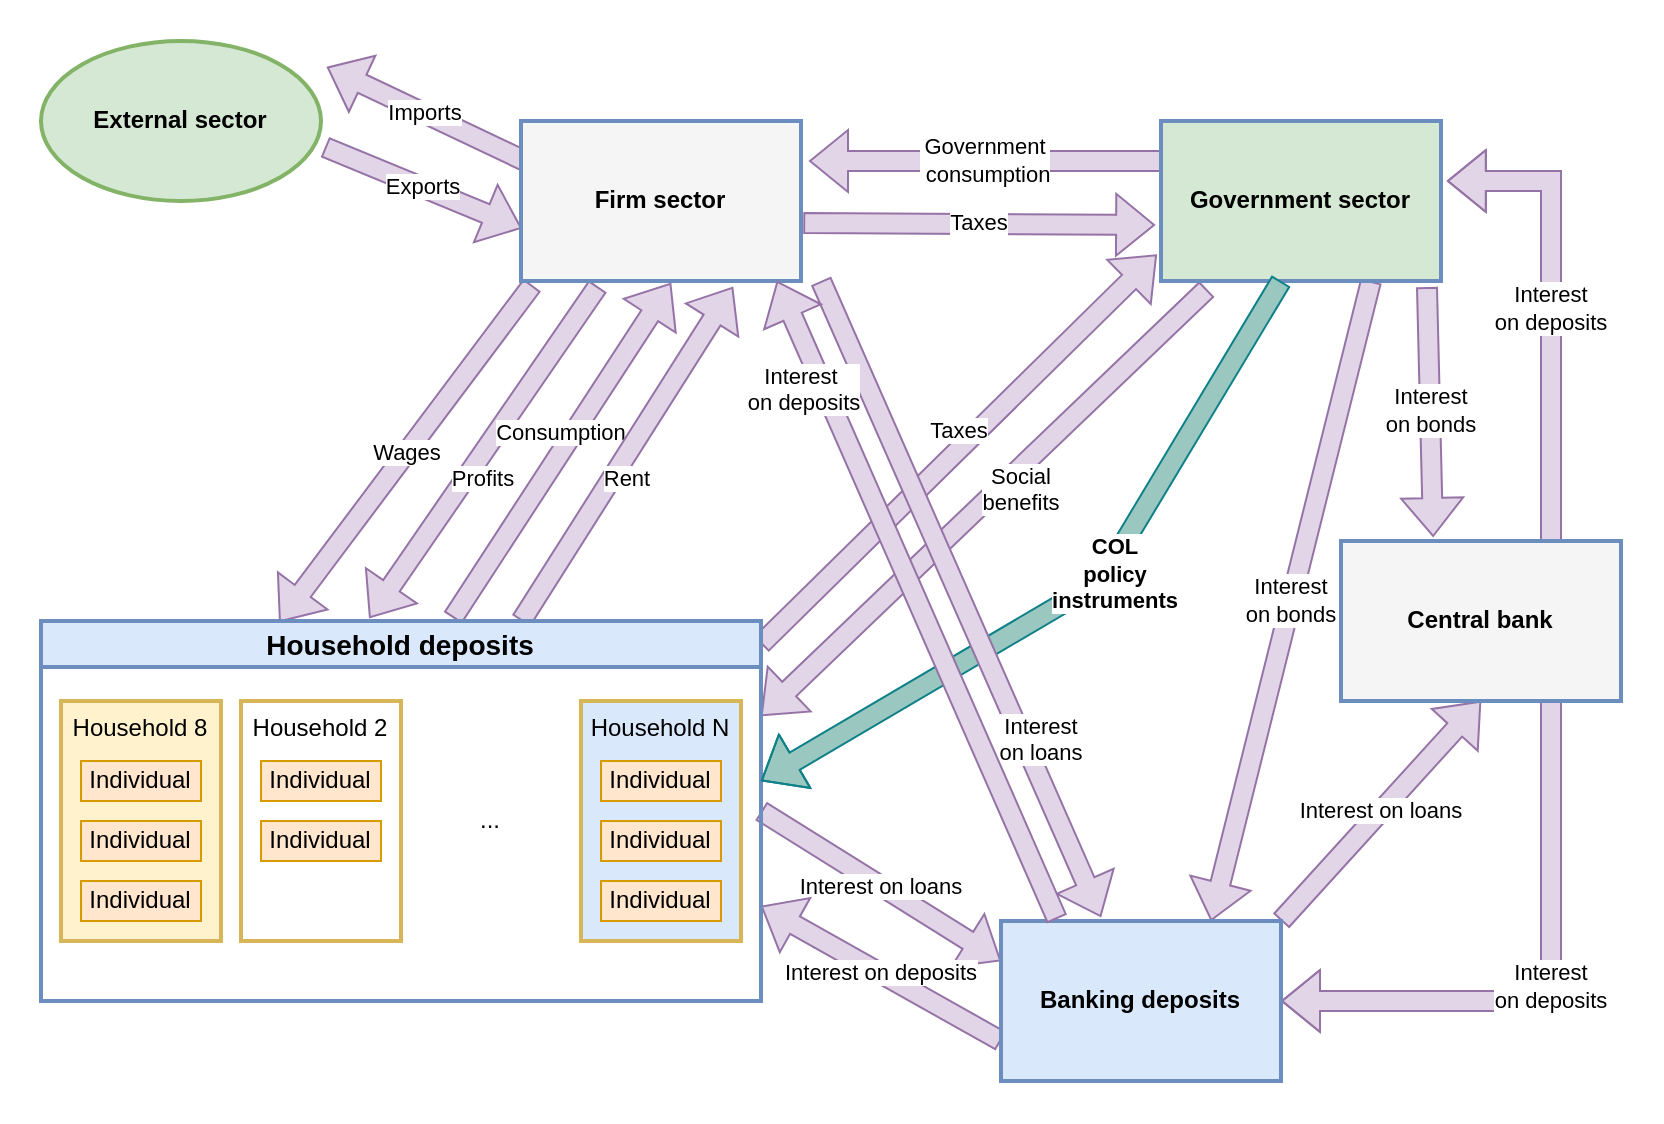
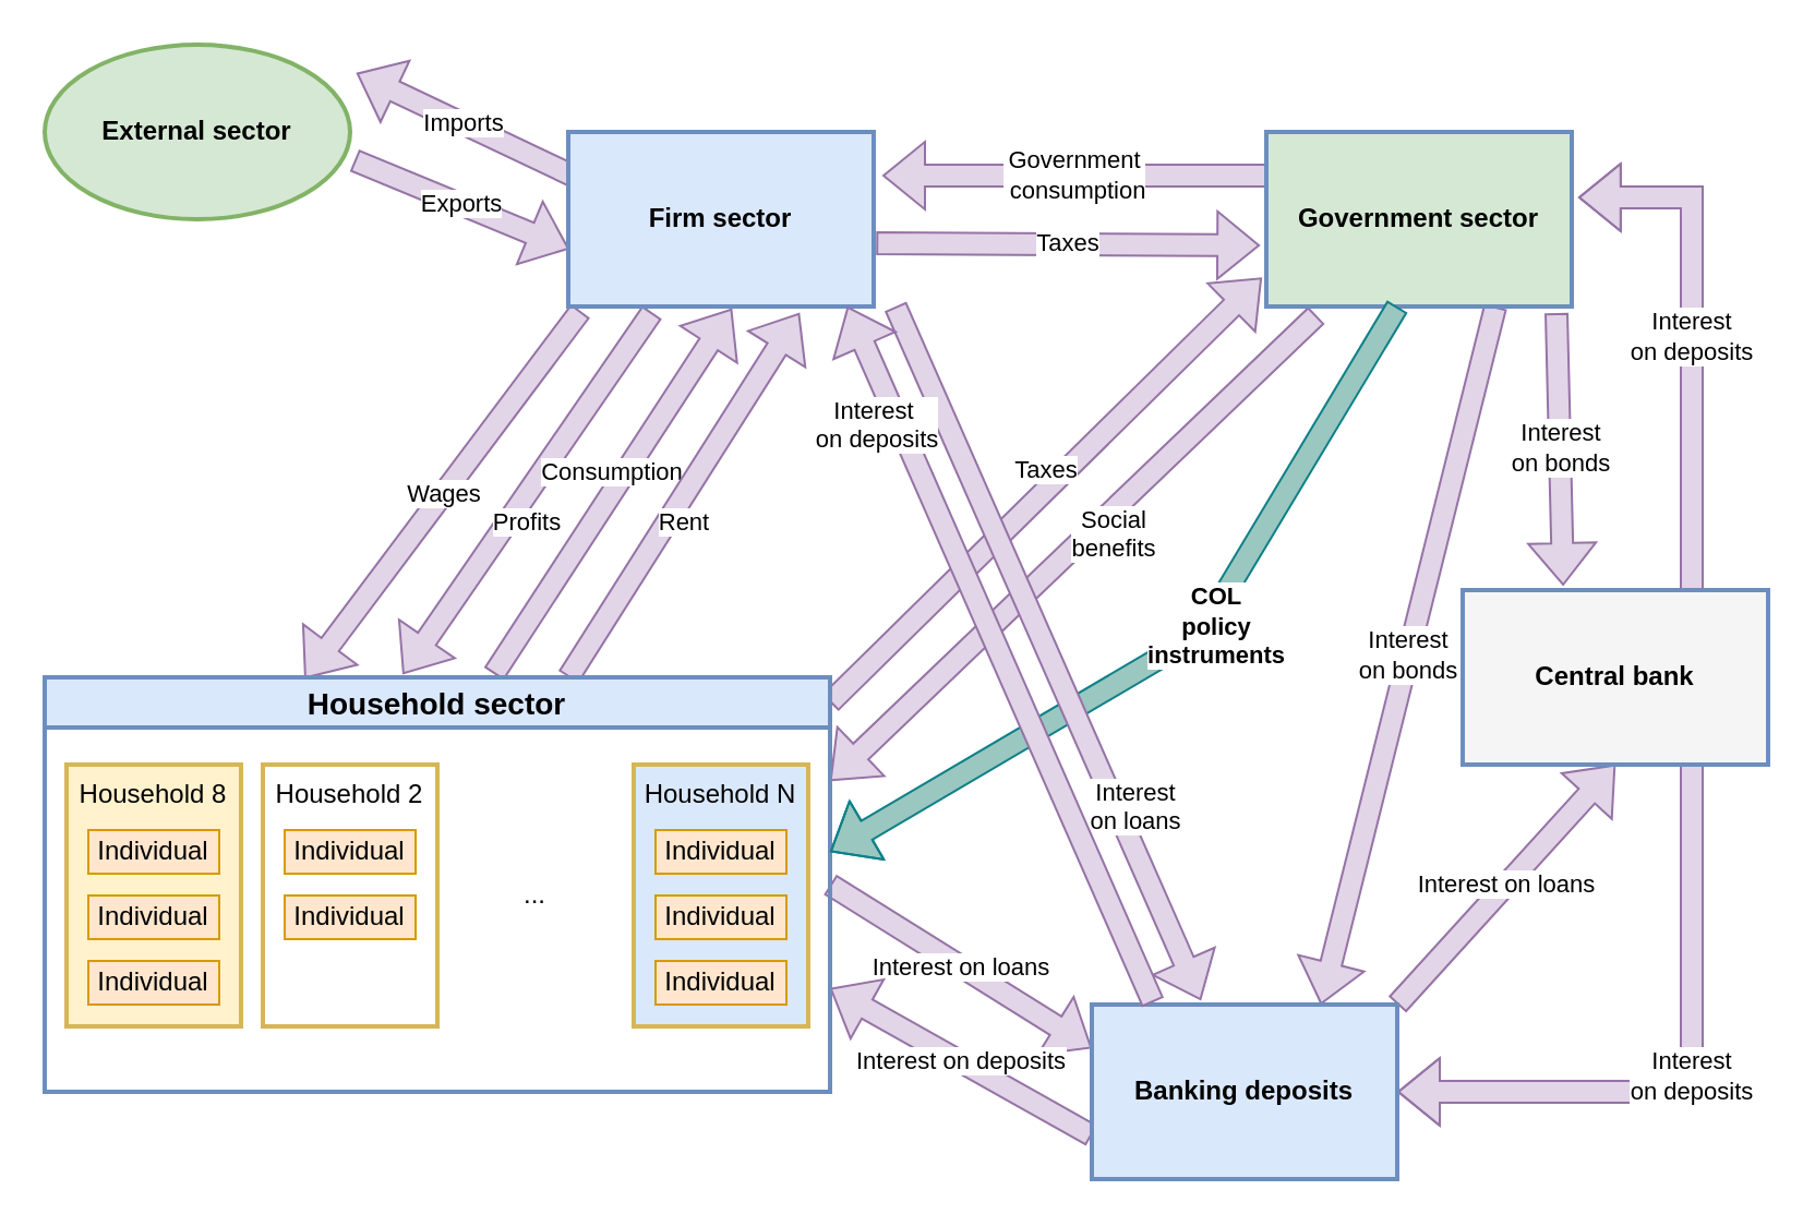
- <mxCell id="33" value="&lt;b&gt;Firm sector&lt;/b&gt;" style="rounded=0;whiteSpace=wrap;html=1;fillColor=#f5f5f5;strokeColor=#6c8ebf;strokeWidth=2;" parent="1" vertex="1"><mxGeometry x="260" y="60" width="140" height="80" as="geometry" /></mxCell>
+ <mxCell id="33" value="&lt;b&gt;Firm sector&lt;/b&gt;" style="rounded=0;whiteSpace=wrap;html=1;fillColor=#dae8fc;strokeColor=#6c8ebf;strokeWidth=2;" parent="1" vertex="1"><mxGeometry x="260" y="60" width="140" height="80" as="geometry" /></mxCell>
- <mxCell id="20" value="Household deposits" style="swimlane;fillColor=#dae8fc;strokeColor=#6c8ebf;strokeWidth=2;fontSize=14;startSize=23;" parent="1" vertex="1"><mxGeometry x="20" y="310" width="360" height="190" as="geometry"><mxRectangle x="480" y="200" width="110" height="30" as="alternateBounds" /></mxGeometry></mxCell>
+ <mxCell id="20" value="Household sector" style="swimlane;fillColor=#dae8fc;strokeColor=#6c8ebf;strokeWidth=2;fontSize=14;startSize=23;" parent="1" vertex="1"><mxGeometry x="20" y="310" width="360" height="190" as="geometry"><mxRectangle x="480" y="200" width="110" height="30" as="alternateBounds" /></mxGeometry></mxCell>
